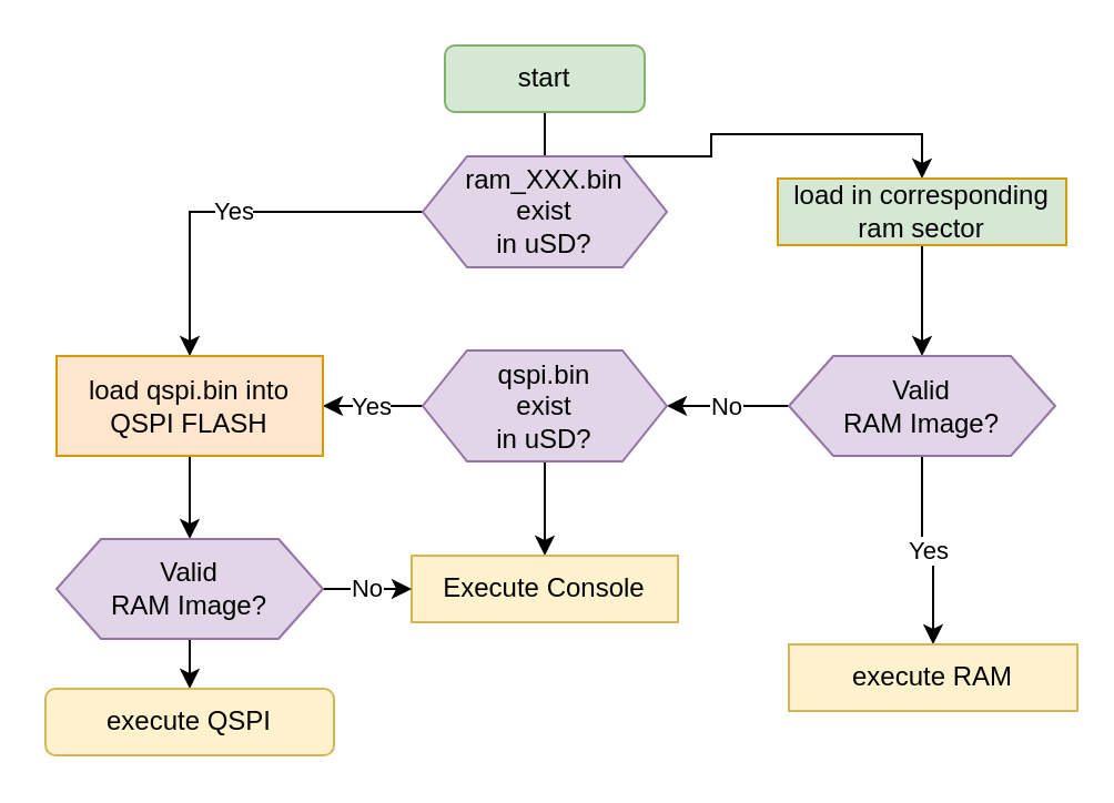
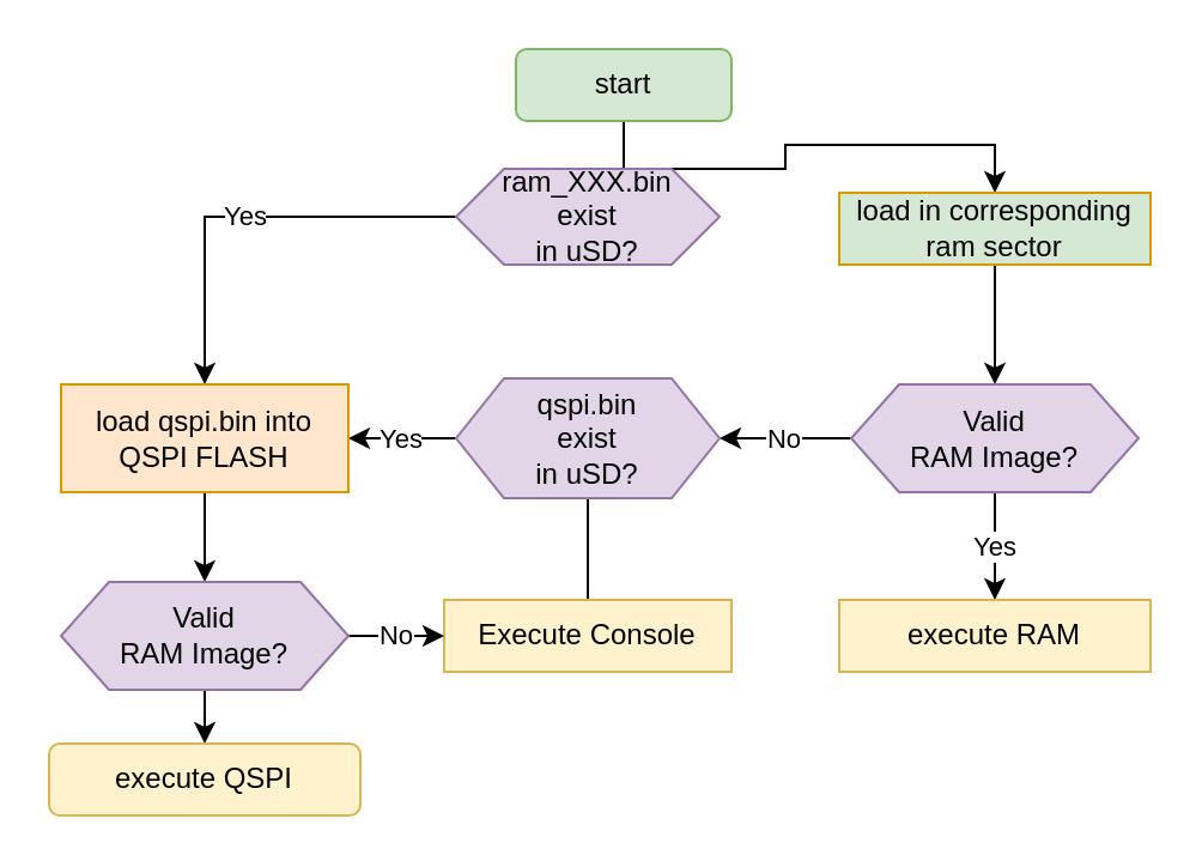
- <mxCell id="3" value="start" style="rounded=1;whiteSpace=wrap;html=1;fillColor=#d5e8d4;strokeColor=#82b366;" vertex="1" parent="1"><mxGeometry x="200" y="20" width="90" height="30" as="geometry" /></mxCell>
+ <mxCell id="3" value="start" style="rounded=1;whiteSpace=wrap;html=1;fillColor=#d5e8d4;strokeColor=#82b366;" vertex="1" parent="1"><mxGeometry x="215" y="20" width="90" height="30" as="geometry" /></mxCell>
- <mxCell id="5" value="ram_XXX.bin&lt;br&gt;exist&lt;br&gt;in uSD?" style="shape=hexagon;perimeter=hexagonPerimeter2;whiteSpace=wrap;html=1;fixedSize=1;size=20;fillColor=#e1d5e7;strokeColor=#9673a6;" vertex="1" parent="1"><mxGeometry x="190" y="70" width="110" height="50" as="geometry" /></mxCell>
+ <mxCell id="5" value="ram_XXX.bin&lt;br&gt;exist&lt;br&gt;in uSD?" style="shape=hexagon;perimeter=hexagonPerimeter2;whiteSpace=wrap;html=1;fixedSize=1;size=20;fillColor=#e1d5e7;strokeColor=#9673a6;" vertex="1" parent="1"><mxGeometry x="190" y="70" width="110" height="40" as="geometry" /></mxCell>
- <mxCell id="13" value="" style="edgeStyle=orthogonalEdgeStyle;rounded=0;orthogonalLoop=1;jettySize=auto;html=1;" edge="1" parent="1" source="14" target="17"><mxGeometry relative="1" as="geometry" /></mxCell>
+ <mxCell id="13" value="" style="edgeStyle=orthogonalEdgeStyle;rounded=0;orthogonalLoop=1;jettySize=auto;html=1;endArrow=none;" edge="1" parent="1" source="14" target="17"><mxGeometry relative="1" as="geometry" /></mxCell>
- <mxCell id="11" value="execute RAM" style="whiteSpace=wrap;html=1;fillColor=#fff2cc;strokeColor=#d6b656;" vertex="1" parent="1"><mxGeometry x="355" y="290" width="130" height="30" as="geometry" /></mxCell>
+ <mxCell id="11" value="execute RAM" style="whiteSpace=wrap;html=1;fillColor=#fff2cc;strokeColor=#d6b656;" vertex="1" parent="1"><mxGeometry x="350" y="250" width="130" height="30" as="geometry" /></mxCell>
